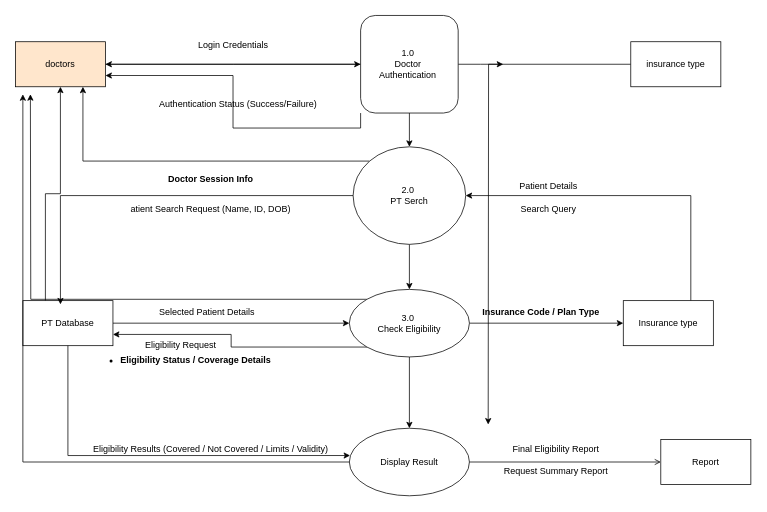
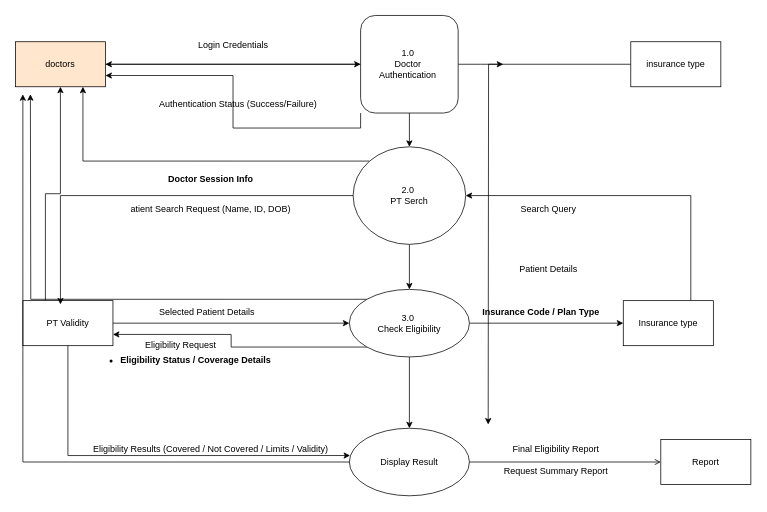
- <mxCell id="35" value="Patient Details" style="text;html=1;align=center;verticalAlign=middle;resizable=0;points=[];autosize=1;strokeColor=none;fillColor=none;" vertex="1" parent="1"><mxGeometry x="680" y="233" width="100" height="30" as="geometry" /></mxCell>
+ <mxCell id="35" value="Patient Details" style="text;html=1;align=center;verticalAlign=middle;resizable=0;points=[];autosize=1;strokeColor=none;fillColor=none;" vertex="1" parent="1"><mxGeometry x="680" y="343" width="100" height="30" as="geometry" /></mxCell>
- <mxCell id="16" value="PT Database" style="rounded=0;whiteSpace=wrap;html=1;" vertex="1" parent="1"><mxGeometry x="30" y="400" width="120" height="60" as="geometry" /></mxCell>
+ <mxCell id="16" value="PT Validity" style="rounded=0;whiteSpace=wrap;html=1;" vertex="1" parent="1"><mxGeometry x="30" y="400" width="120" height="60" as="geometry" /></mxCell>
